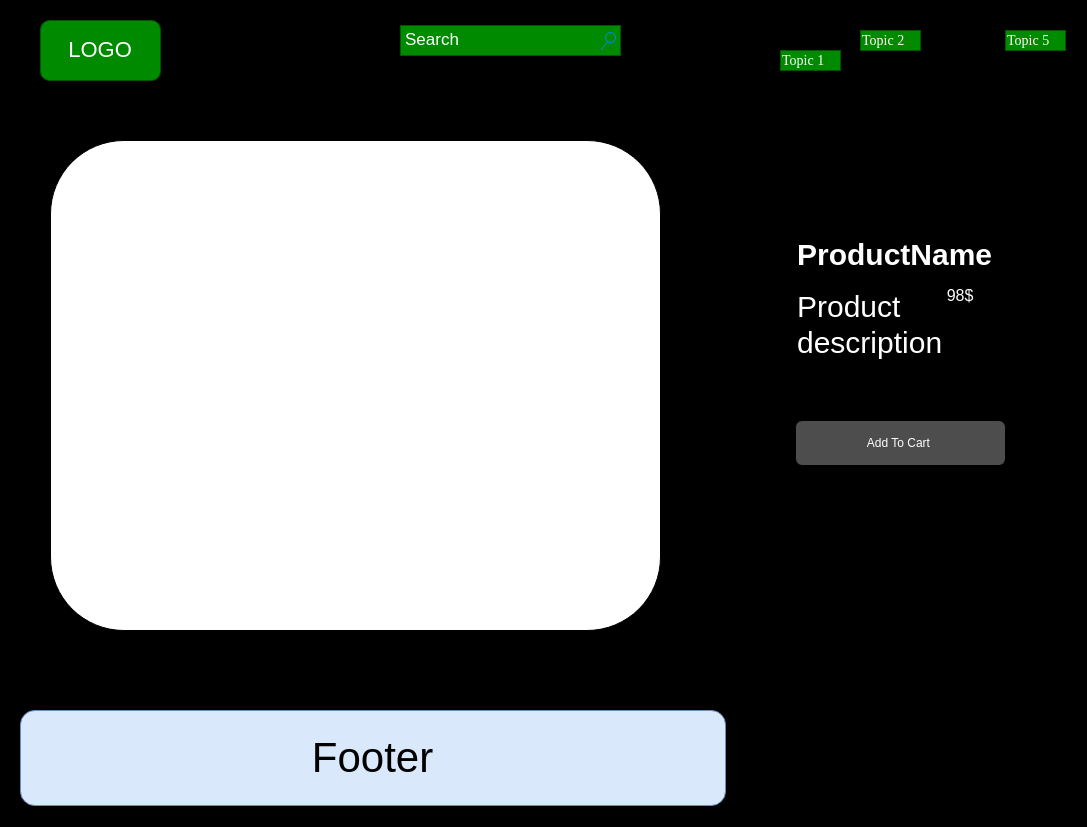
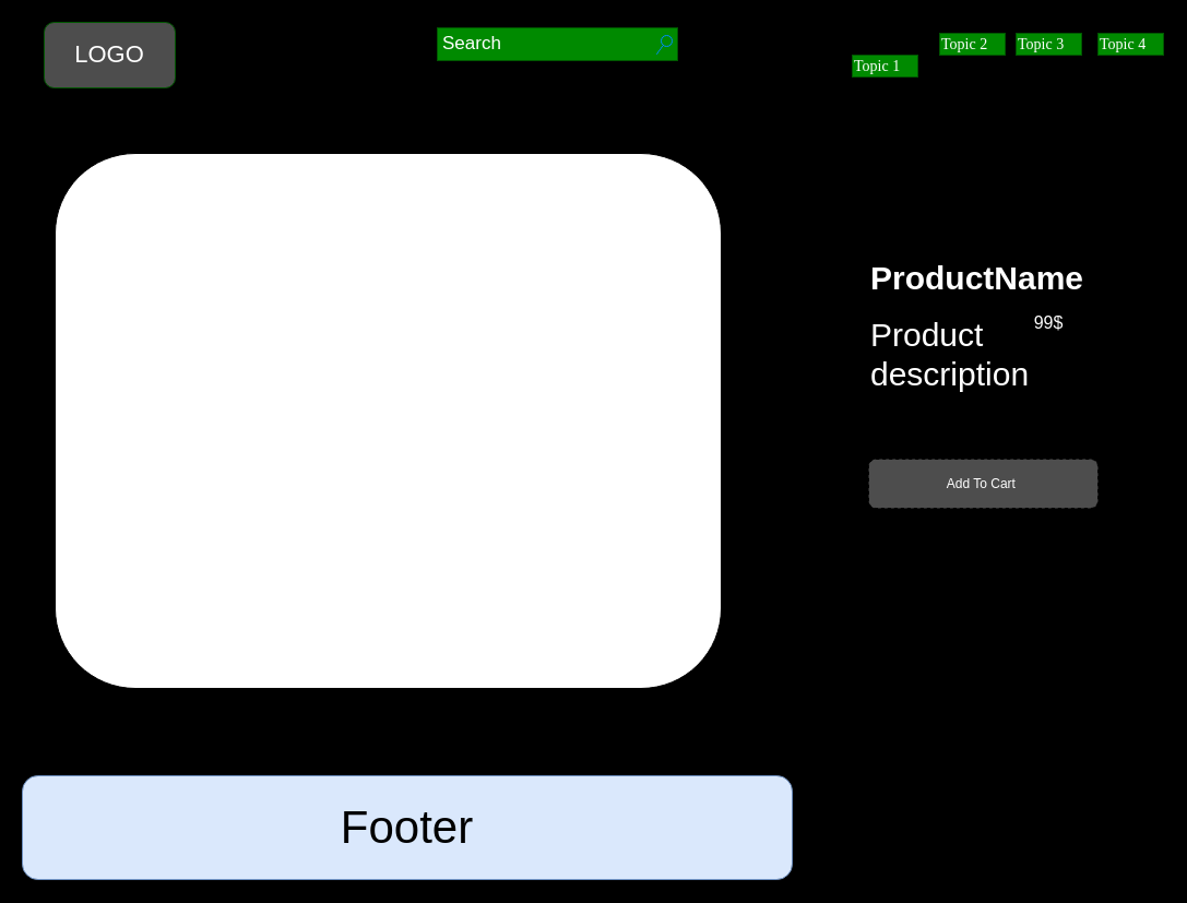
+ <mxCell id="5" value="Topic 3" style="text;html=1;points=[];align=left;verticalAlign=top;spacingTop=-4;fontSize=14;fontFamily=Verdana;fillColor=#008a00;fontColor=#ffffff;strokeColor=#005700;" vertex="1" parent="1"><mxGeometry x="930" y="30" width="60" height="20" as="geometry" /></mxCell>
- <mxCell id="6" value="Topic 5" style="text;html=1;points=[];align=left;verticalAlign=top;spacingTop=-4;fontSize=14;fontFamily=Verdana;fillColor=#008a00;fontColor=#ffffff;strokeColor=#005700;" vertex="1" parent="1"><mxGeometry x="1005" y="30" width="60" height="20" as="geometry" /></mxCell>
+ <mxCell id="6" value="Topic 4" style="text;html=1;points=[];align=left;verticalAlign=top;spacingTop=-4;fontSize=14;fontFamily=Verdana;fillColor=#008a00;fontColor=#ffffff;strokeColor=#005700;" vertex="1" parent="1"><mxGeometry x="1005" y="30" width="60" height="20" as="geometry" /></mxCell>
- <mxCell id="7" value="&lt;font style=&quot;font-size: 22px;&quot;&gt;LOGO&lt;/font&gt;" style="rounded=1;whiteSpace=wrap;html=1;fillColor=#008a00;strokeColor=#005700;fontColor=#ffffff;" vertex="1" parent="1"><mxGeometry x="40" y="20" width="120" height="60" as="geometry" /></mxCell>
+ <mxCell id="7" value="&lt;font style=&quot;font-size: 22px;&quot;&gt;LOGO&lt;/font&gt;" style="rounded=1;whiteSpace=wrap;html=1;fillColor=#4d4d4d;strokeColor=#005700;fontColor=#ffffff;" vertex="1" parent="1"><mxGeometry x="40" y="20" width="120" height="60" as="geometry" /></mxCell>
- <mxCell id="10" value="&lt;font style=&quot;background-color: rgb(0, 0, 0); font-size: 16px;&quot; color=&quot;#ffffff&quot;&gt;98$&lt;/font&gt;" style="text;html=1;align=center;verticalAlign=middle;whiteSpace=wrap;rounded=0;" vertex="1" parent="1"><mxGeometry x="930" y="280" width="60" height="30" as="geometry" /></mxCell>
+ <mxCell id="10" value="&lt;font style=&quot;background-color: rgb(0, 0, 0); font-size: 16px;&quot; color=&quot;#ffffff&quot;&gt;99$&lt;/font&gt;" style="text;html=1;align=center;verticalAlign=middle;whiteSpace=wrap;rounded=0;" vertex="1" parent="1"><mxGeometry x="930" y="280" width="60" height="30" as="geometry" /></mxCell>
- <mxCell id="11" value="&lt;font color=&quot;#ffffff&quot;&gt;Add To Cart&amp;nbsp;&lt;/font&gt;" style="rounded=1;whiteSpace=wrap;html=1;fillColor=#4D4D4D;" vertex="1" parent="1"><mxGeometry x="795" y="420" width="210" height="45" as="geometry" /></mxCell>
+ <mxCell id="11" value="&lt;font color=&quot;#ffffff&quot;&gt;Add To Cart&amp;nbsp;&lt;/font&gt;" style="rounded=1;whiteSpace=wrap;html=1;fillColor=#4D4D4D;dashed=1;" vertex="1" parent="1"><mxGeometry x="795" y="420" width="210" height="45" as="geometry" /></mxCell>
